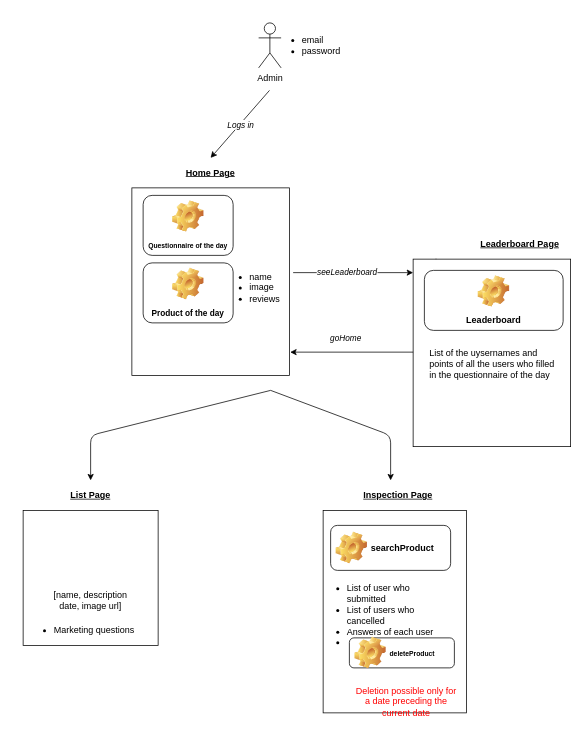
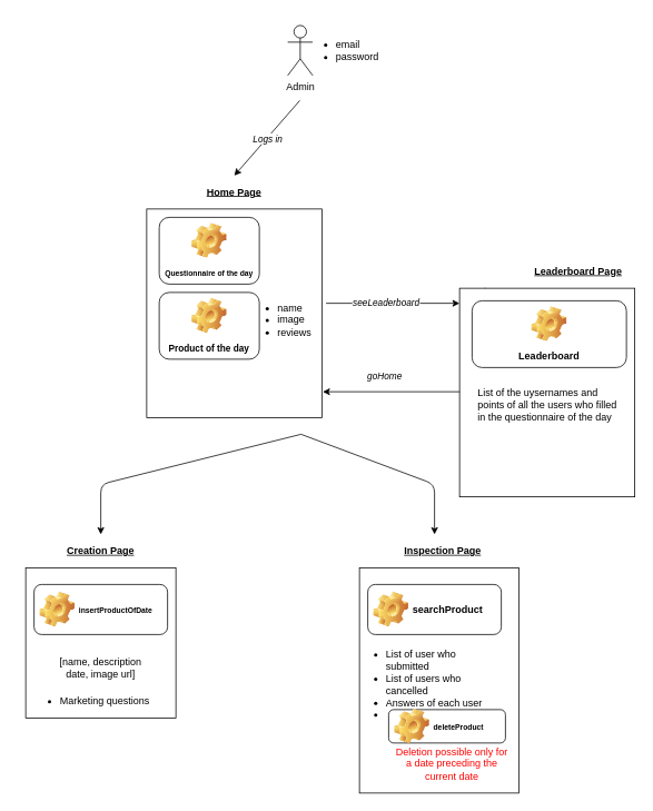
- <mxCell id="7" value="&lt;b&gt;&lt;u&gt;List Page&lt;/u&gt;&lt;/b&gt;" style="text;html=1;strokeColor=none;fillColor=none;align=center;verticalAlign=middle;whiteSpace=wrap;rounded=0;" parent="1" vertex="1"><mxGeometry x="75" y="650" width="90" height="20" as="geometry" /></mxCell>
+ <mxCell id="7" value="&lt;b&gt;&lt;u&gt;Creation Page&lt;/u&gt;&lt;/b&gt;" style="text;html=1;strokeColor=none;fillColor=none;align=center;verticalAlign=middle;whiteSpace=wrap;rounded=0;" parent="1" vertex="1"><mxGeometry x="75" y="650" width="90" height="20" as="geometry" /></mxCell>
+ <mxCell id="9" value="&lt;font style=&quot;font-size: 9px&quot;&gt;insertProductOfDate&lt;/font&gt;" style="label;whiteSpace=wrap;html=1;image=img/clipart/Gear_128x128.png" parent="1" vertex="1"><mxGeometry x="40" y="700" width="160" height="60" as="geometry" /></mxCell>
- <mxCell id="15" value="&lt;div&gt;&lt;span style=&quot;color: rgb(255 , 0 , 0)&quot;&gt;Deletion possible only for a date preceding the current date&lt;/span&gt;&lt;/div&gt;" style="text;html=1;strokeColor=none;fillColor=none;align=center;verticalAlign=middle;whiteSpace=wrap;rounded=0;" parent="1" vertex="1"><mxGeometry x="471" y="925" width="140" height="20" as="geometry" /></mxCell>
+ <mxCell id="15" value="&lt;div&gt;&lt;span style=&quot;color: rgb(255 , 0 , 0)&quot;&gt;Deletion possible only for a date preceding the current date&lt;/span&gt;&lt;/div&gt;" style="text;html=1;strokeColor=none;fillColor=none;align=center;verticalAlign=middle;whiteSpace=wrap;rounded=0;" parent="1" vertex="1"><mxGeometry x="471" y="905" width="140" height="20" as="geometry" /></mxCell>
